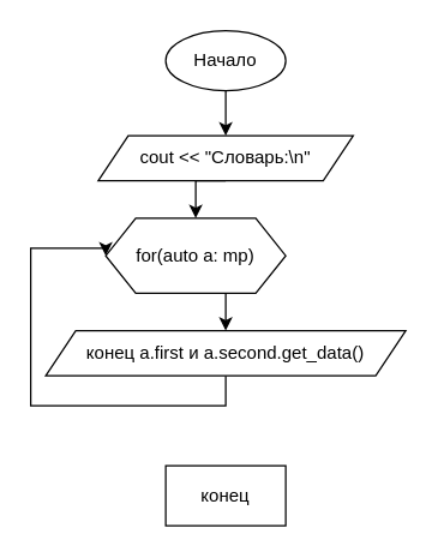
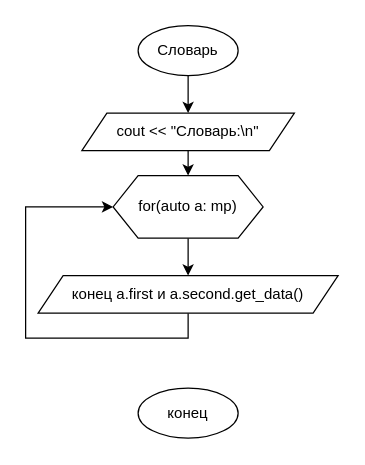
- <mxCell id="3" value="Начало" style="ellipse;whiteSpace=wrap;html=1;" vertex="1" parent="1"><mxGeometry x="110" y="20" width="80" height="40" as="geometry" /></mxCell>
+ <mxCell id="3" value="Словарь" style="ellipse;whiteSpace=wrap;html=1;" vertex="1" parent="1"><mxGeometry x="110" y="20" width="80" height="40" as="geometry" /></mxCell>
- <mxCell id="7" value="for(auto a: mp)" style="shape=hexagon;perimeter=hexagonPerimeter2;whiteSpace=wrap;html=1;fixedSize=1;size=20;" vertex="1" parent="1"><mxGeometry x="70" y="145" width="120" height="50" as="geometry" /></mxCell>
+ <mxCell id="7" value="for(auto a: mp)" style="shape=hexagon;perimeter=hexagonPerimeter2;whiteSpace=wrap;html=1;fixedSize=1;size=20;" vertex="1" parent="1"><mxGeometry x="90" y="140" width="120" height="50" as="geometry" /></mxCell>
- <mxCell id="10" value="конец" style="whiteSpace=wrap;html=1;rounded=0;" vertex="1" parent="1"><mxGeometry x="110" y="310" width="80" height="40" as="geometry" /></mxCell>
+ <mxCell id="10" value="конец" style="ellipse;whiteSpace=wrap;html=1;" vertex="1" parent="1"><mxGeometry x="110" y="310" width="80" height="40" as="geometry" /></mxCell>
